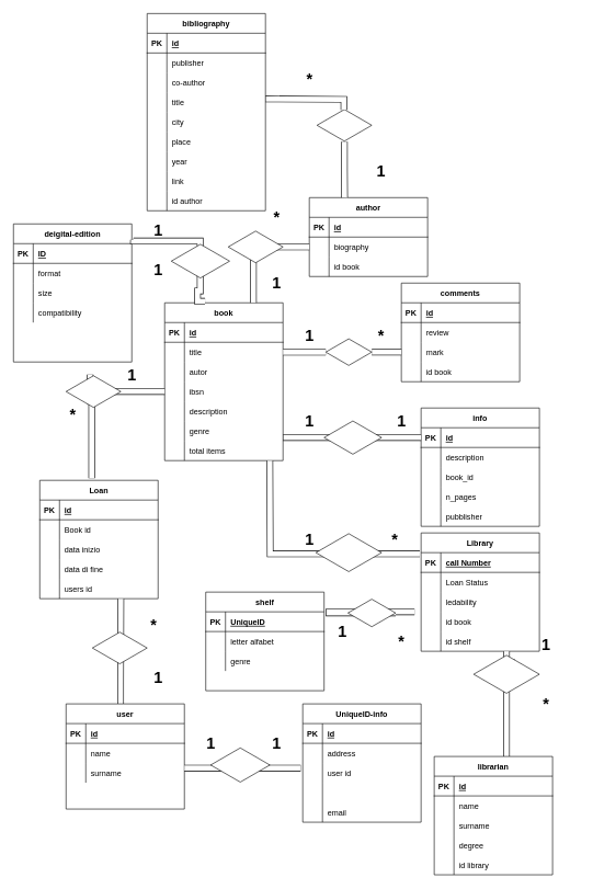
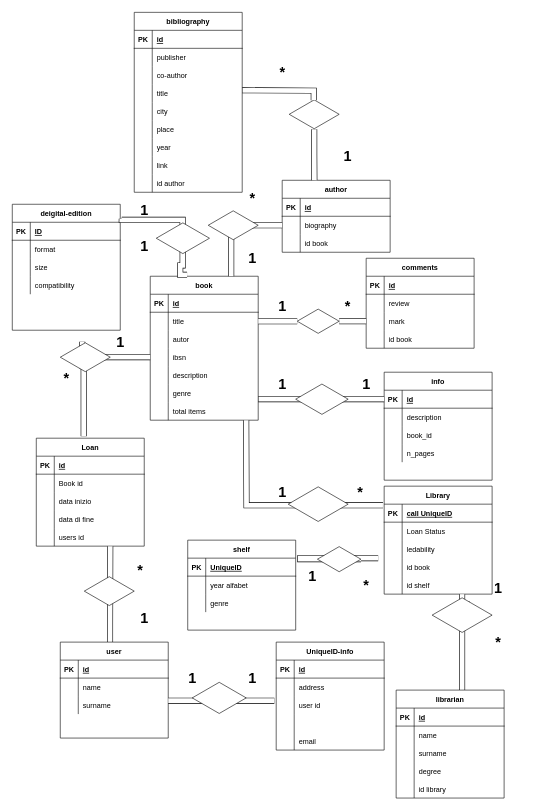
- <mxCell id="19" value="pubblisher" style="shape=partialRectangle;connectable=0;fillColor=none;top=0;left=0;bottom=0;right=0;align=left;spacingLeft=6;overflow=hidden;" vertex="1" parent="17"><mxGeometry x="30" width="150" height="30" as="geometry" /></mxCell>
- <mxCell id="29" value="call Number" style="shape=partialRectangle;connectable=0;fillColor=none;top=0;left=0;bottom=0;right=0;align=left;spacingLeft=6;fontStyle=5;overflow=hidden;" vertex="1" parent="27"><mxGeometry x="30" width="150" height="30" as="geometry" /></mxCell>
+ <mxCell id="29" value="call UniqueID" style="shape=partialRectangle;connectable=0;fillColor=none;top=0;left=0;bottom=0;right=0;align=left;spacingLeft=6;fontStyle=5;overflow=hidden;" vertex="1" parent="27"><mxGeometry x="30" width="150" height="30" as="geometry" /></mxCell>
- <mxCell id="129" value="letter alfabet" style="shape=partialRectangle;connectable=0;fillColor=none;top=0;left=0;bottom=0;right=0;align=left;spacingLeft=6;overflow=hidden;" vertex="1" parent="127"><mxGeometry x="30" width="150" height="30" as="geometry" /></mxCell>
+ <mxCell id="129" value="year alfabet" style="shape=partialRectangle;connectable=0;fillColor=none;top=0;left=0;bottom=0;right=0;align=left;spacingLeft=6;overflow=hidden;" vertex="1" parent="127"><mxGeometry x="30" width="150" height="30" as="geometry" /></mxCell>
